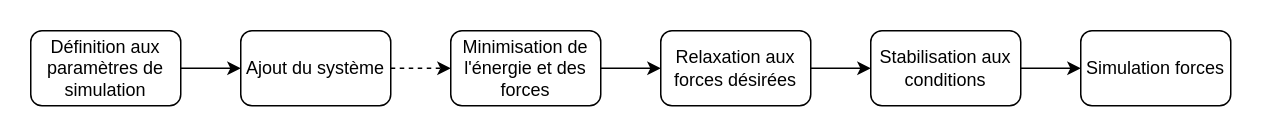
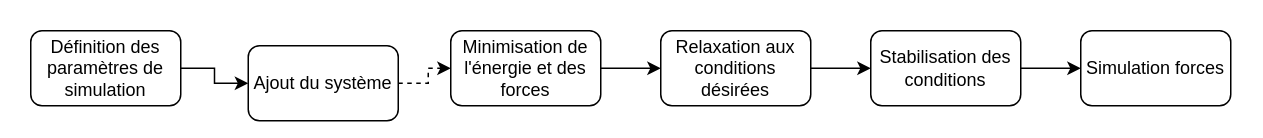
- <mxCell id="3" value="Définition aux paramètres de simulation" style="rounded=1;whiteSpace=wrap;html=1;aspect=fixed;" vertex="1" parent="1"><mxGeometry x="20" y="20" width="100" height="50" as="geometry" /></mxCell>
+ <mxCell id="3" value="Définition des paramètres de simulation" style="rounded=1;whiteSpace=wrap;html=1;aspect=fixed;" vertex="1" parent="1"><mxGeometry x="20" y="20" width="100" height="50" as="geometry" /></mxCell>
- <mxCell id="5" value="Ajout du système" style="rounded=1;whiteSpace=wrap;html=1;aspect=fixed;" vertex="1" parent="1"><mxGeometry x="160" y="20" width="100" height="50" as="geometry" /></mxCell>
+ <mxCell id="5" value="Ajout du système" style="rounded=1;whiteSpace=wrap;html=1;aspect=fixed;" vertex="1" parent="1"><mxGeometry x="165" y="30" width="100" height="50" as="geometry" /></mxCell>
- <mxCell id="9" value="Relaxation aux forces désirées" style="rounded=1;whiteSpace=wrap;html=1;aspect=fixed;" vertex="1" parent="1"><mxGeometry x="440" y="20" width="100" height="50" as="geometry" /></mxCell>
+ <mxCell id="9" value="Relaxation aux conditions désirées" style="rounded=1;whiteSpace=wrap;html=1;aspect=fixed;" vertex="1" parent="1"><mxGeometry x="440" y="20" width="100" height="50" as="geometry" /></mxCell>
- <mxCell id="11" value="Stabilisation aux conditions" style="rounded=1;whiteSpace=wrap;html=1;aspect=fixed;" vertex="1" parent="1"><mxGeometry x="580" y="20" width="100" height="50" as="geometry" /></mxCell>
+ <mxCell id="11" value="Stabilisation des conditions" style="rounded=1;whiteSpace=wrap;html=1;aspect=fixed;" vertex="1" parent="1"><mxGeometry x="580" y="20" width="100" height="50" as="geometry" /></mxCell>
